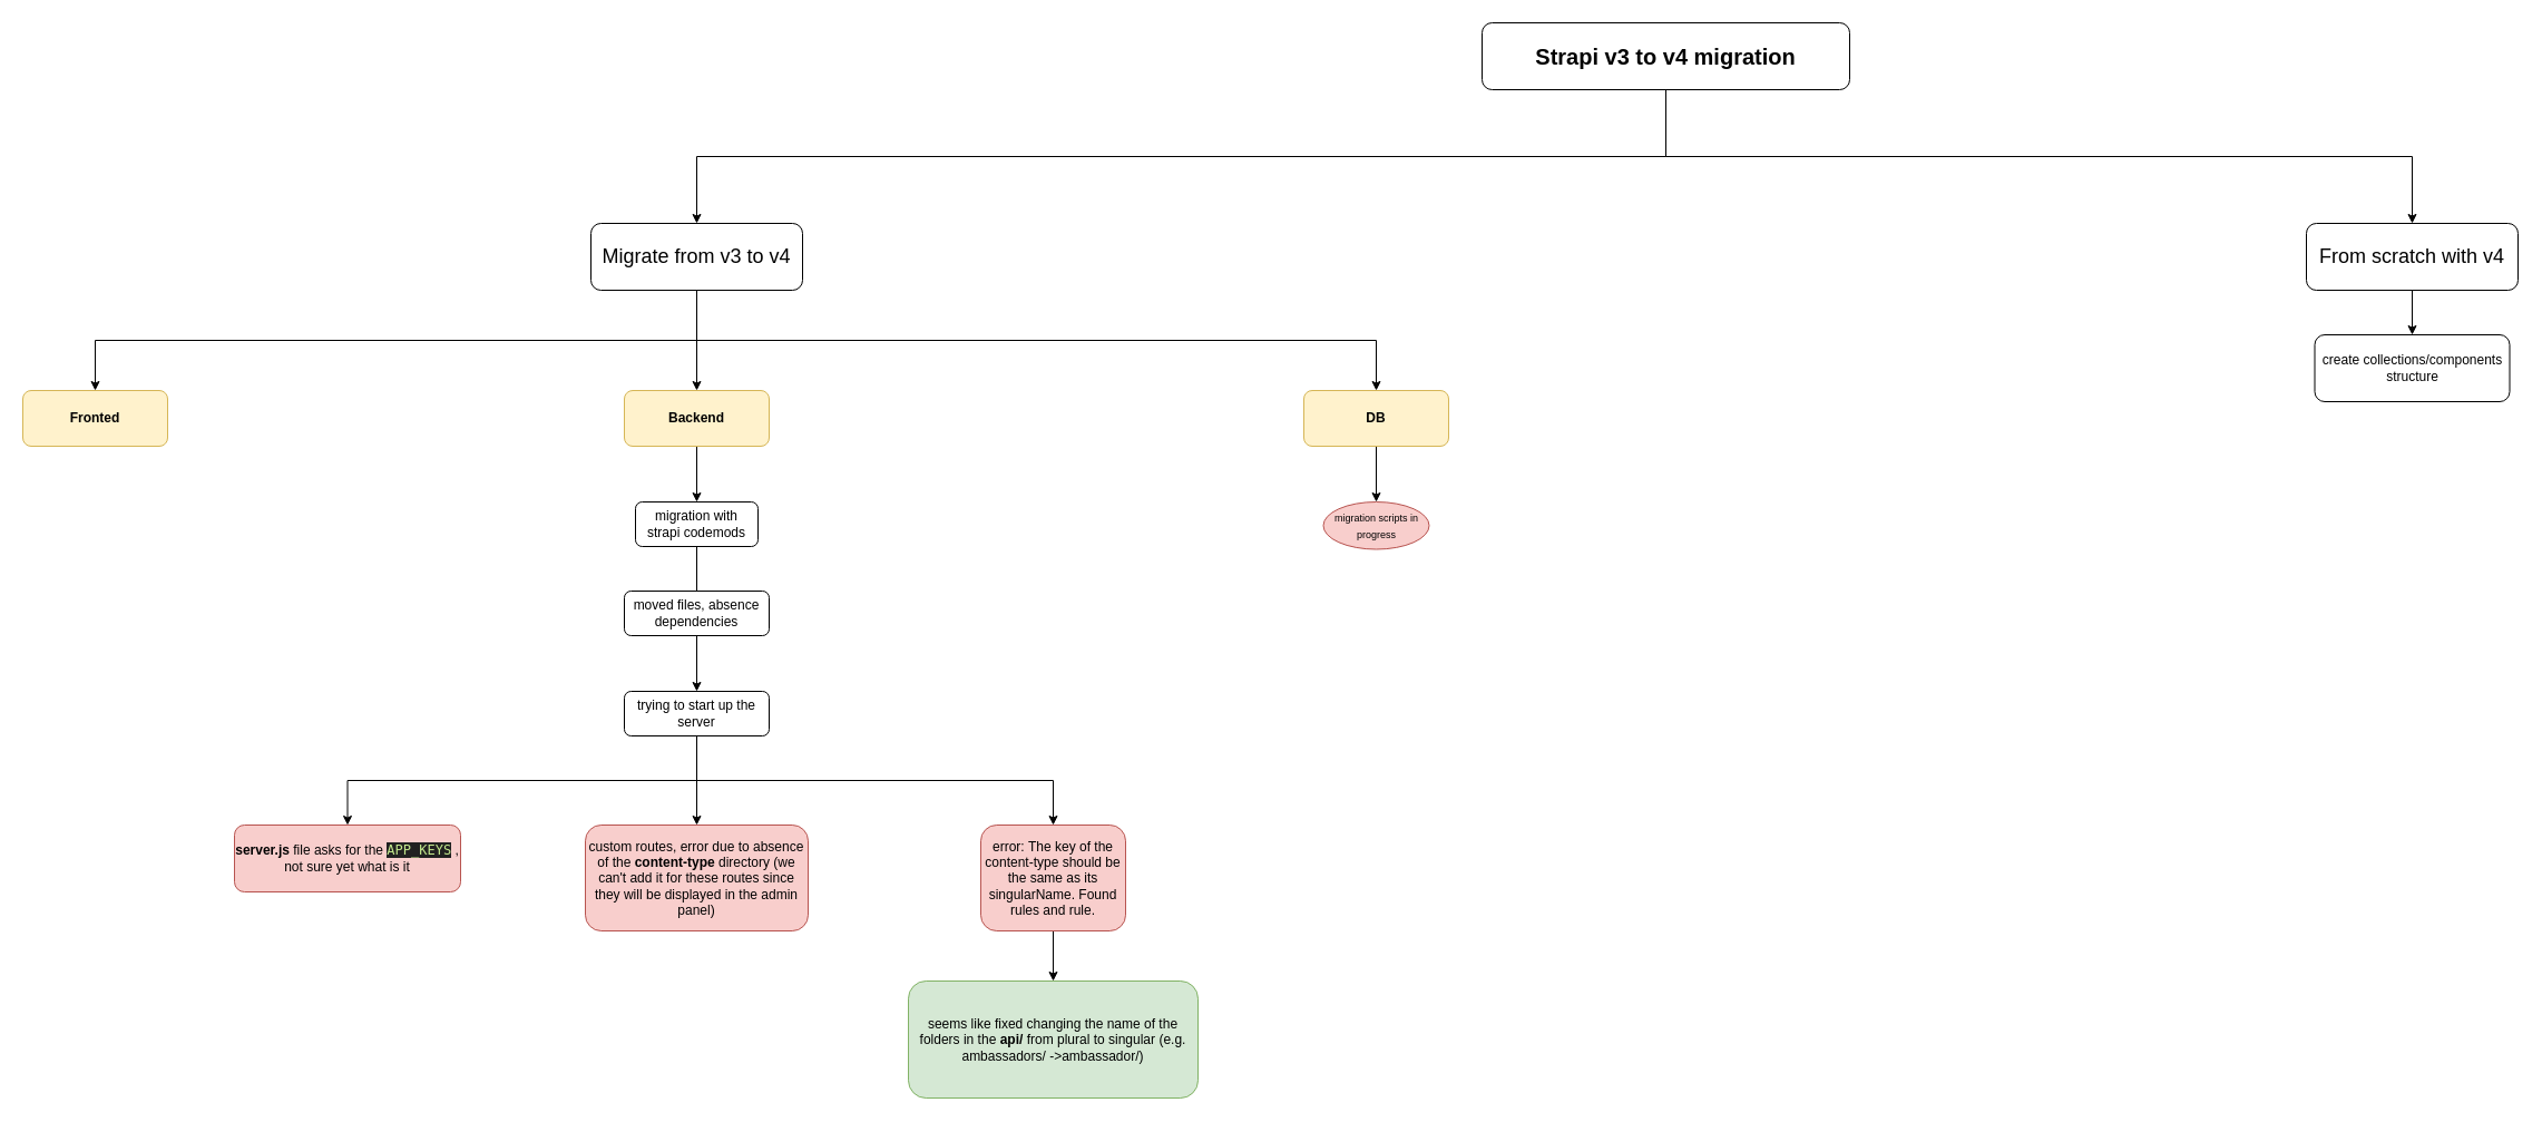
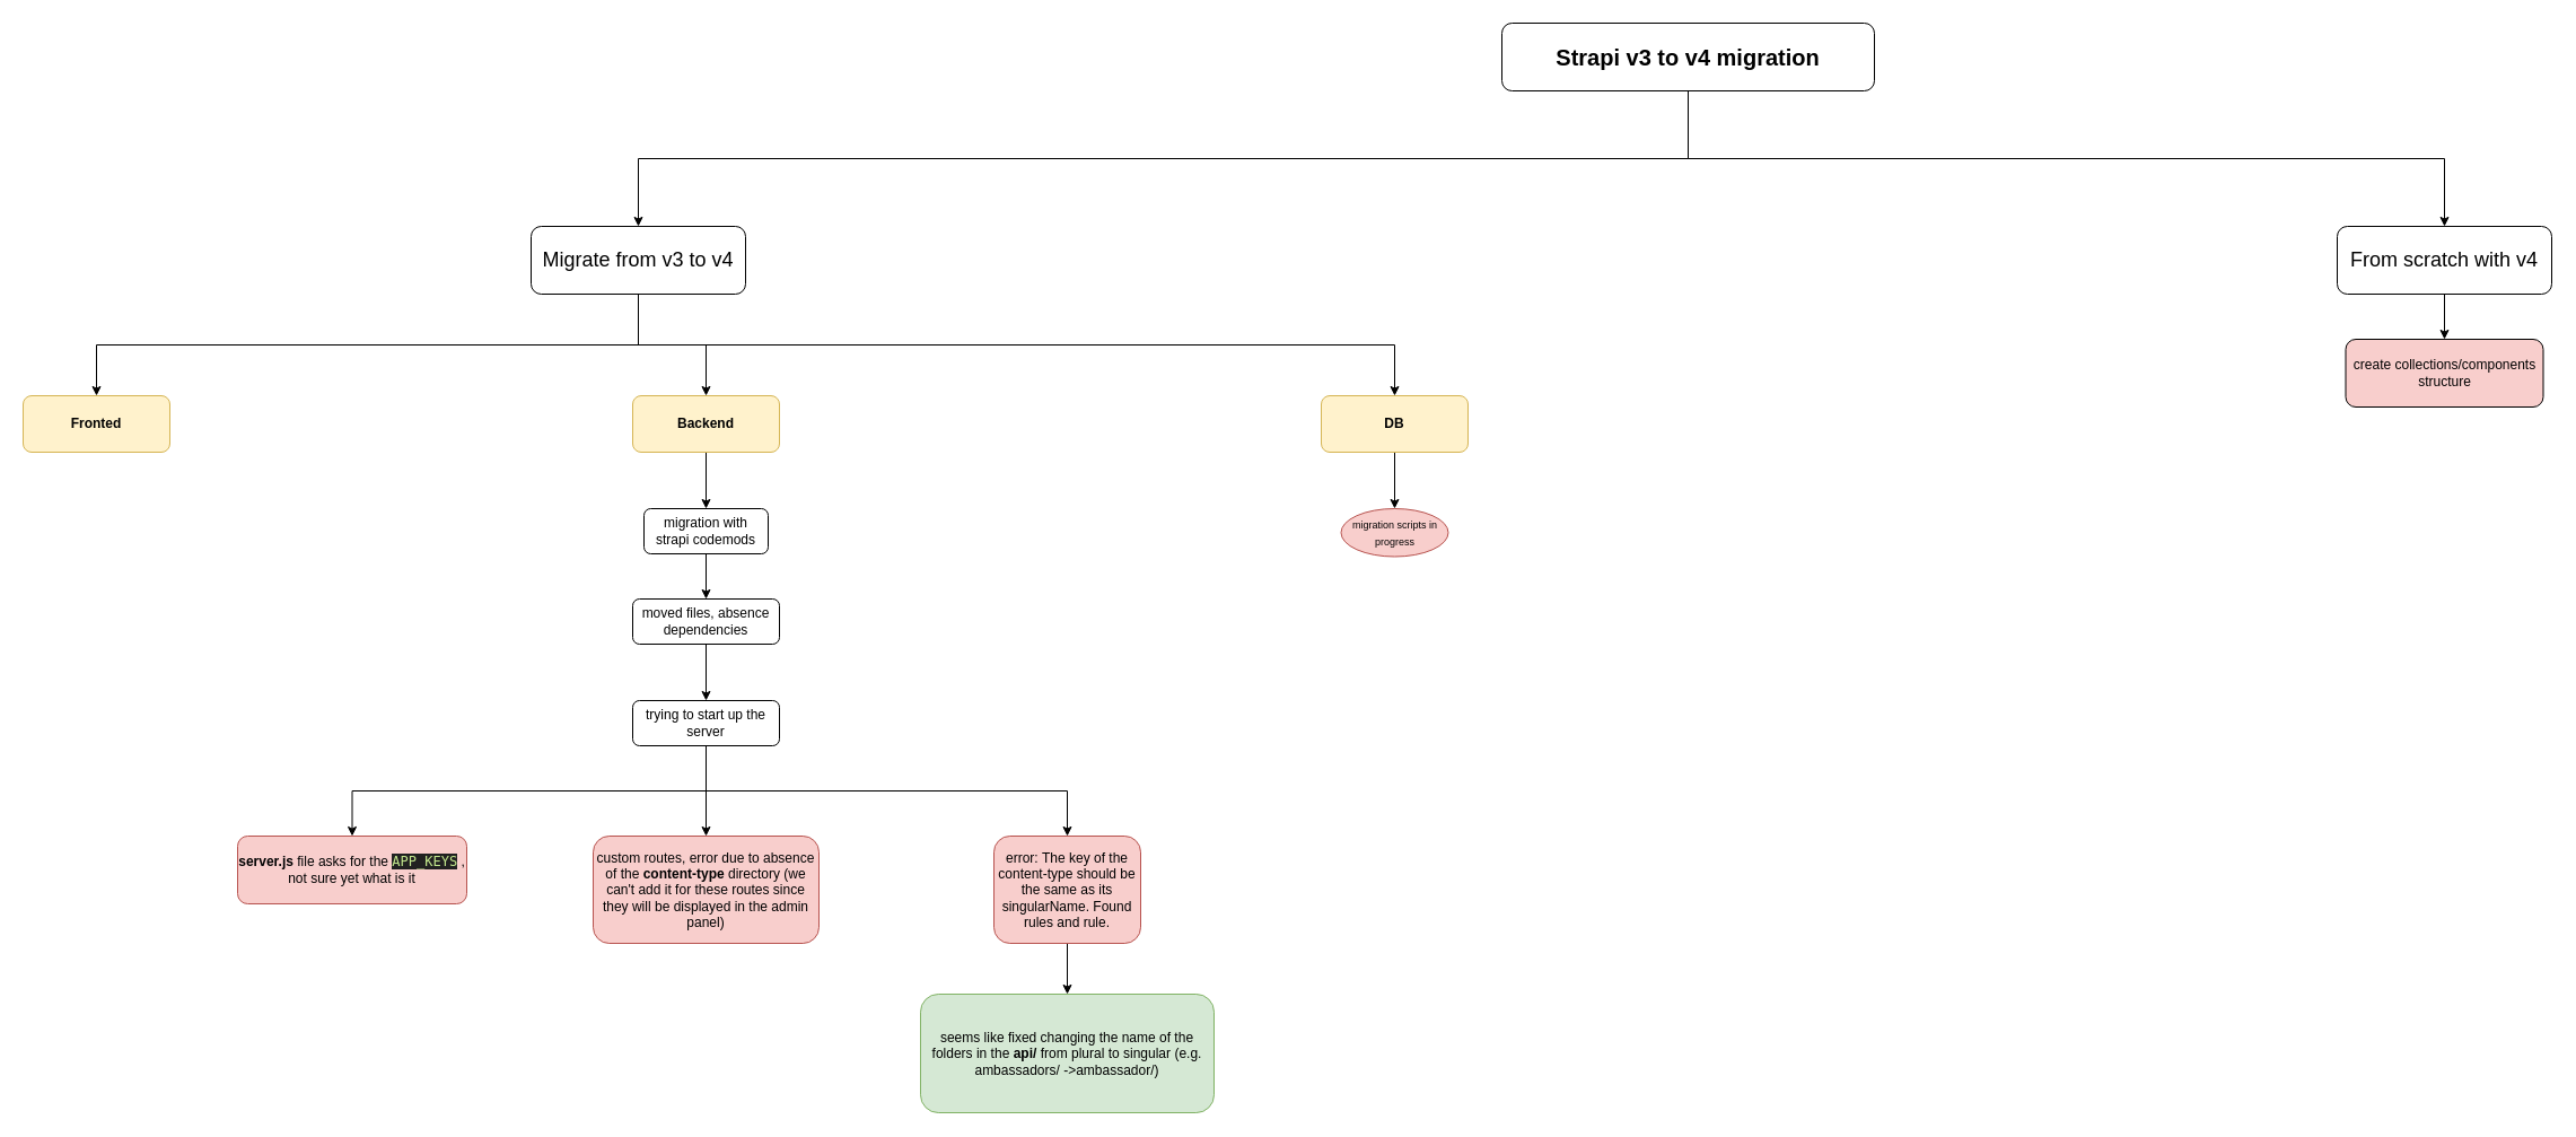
- <mxCell id="27" value="&lt;font style=&quot;font-size: 18px&quot;&gt;Migrate from v3 to v4&lt;/font&gt;" style="whiteSpace=wrap;html=1;rounded=1;" vertex="1" parent="1"><mxGeometry x="530" y="200" width="190" height="60" as="geometry" /></mxCell>
+ <mxCell id="27" value="&lt;font style=&quot;font-size: 18px&quot;&gt;Migrate from v3 to v4&lt;/font&gt;" style="whiteSpace=wrap;html=1;rounded=1;" vertex="1" parent="1"><mxGeometry x="470" y="200" width="190" height="60" as="geometry" /></mxCell>
- <mxCell id="30" value="create collections/components structure" style="whiteSpace=wrap;html=1;rounded=1;" vertex="1" parent="1"><mxGeometry x="2077.5" y="300" width="175" height="60" as="geometry" /></mxCell>
+ <mxCell id="30" value="create collections/components structure" style="whiteSpace=wrap;html=1;rounded=1;fillColor=#f8cecc;" vertex="1" parent="1"><mxGeometry x="2077.5" y="300" width="175" height="60" as="geometry" /></mxCell>
- <mxCell id="8" value="" style="edgeStyle=orthogonalEdgeStyle;rounded=0;orthogonalLoop=1;jettySize=auto;html=1;fontSize=9;endArrow=none;" parent="1" source="9" target="11" edge="1"><mxGeometry relative="1" as="geometry" /></mxCell>
+ <mxCell id="8" value="" style="edgeStyle=orthogonalEdgeStyle;rounded=0;orthogonalLoop=1;jettySize=auto;html=1;fontSize=9;" parent="1" source="9" target="11" edge="1"><mxGeometry relative="1" as="geometry" /></mxCell>
